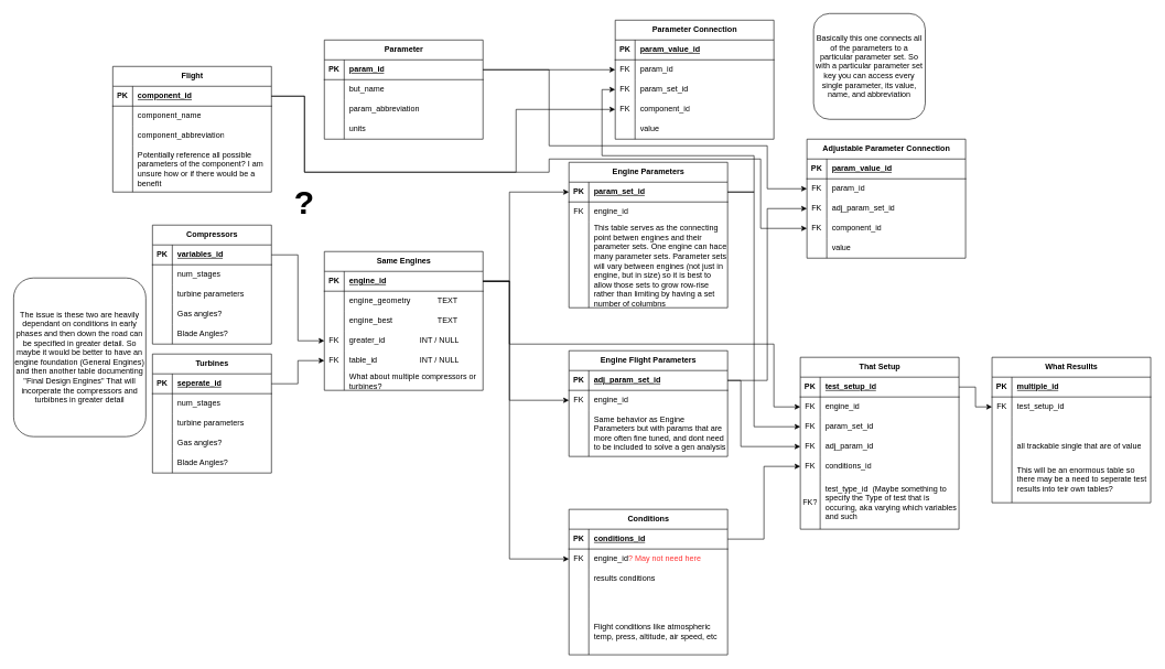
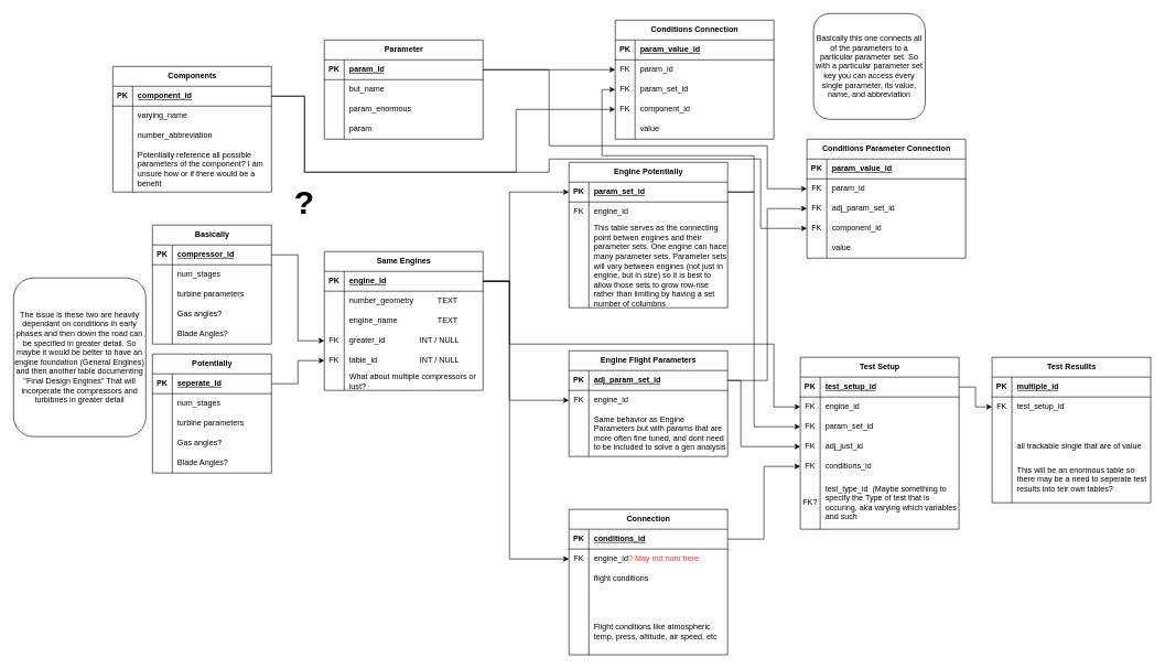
- <mxCell id="163" value="Parameter Connection" style="shape=table;startSize=30;container=1;collapsible=1;childLayout=tableLayout;fixedRows=1;rowLines=0;fontStyle=1;align=center;resizeLast=1;html=1;" vertex="1" parent="1"><mxGeometry x="930" y="30" width="240" height="180" as="geometry" /></mxCell>
+ <mxCell id="163" value="Conditions Connection" style="shape=table;startSize=30;container=1;collapsible=1;childLayout=tableLayout;fixedRows=1;rowLines=0;fontStyle=1;align=center;resizeLast=1;html=1;" vertex="1" parent="1"><mxGeometry x="930" y="30" width="240" height="180" as="geometry" /></mxCell>
- <mxCell id="148" value="Flight" style="shape=table;startSize=30;container=1;collapsible=1;childLayout=tableLayout;fixedRows=1;rowLines=0;fontStyle=1;align=center;resizeLast=1;html=1;" vertex="1" parent="1"><mxGeometry x="170" y="100" width="240" height="190" as="geometry" /></mxCell>
+ <mxCell id="148" value="Components" style="shape=table;startSize=30;container=1;collapsible=1;childLayout=tableLayout;fixedRows=1;rowLines=0;fontStyle=1;align=center;resizeLast=1;html=1;" vertex="1" parent="1"><mxGeometry x="170" y="100" width="240" height="190" as="geometry" /></mxCell>
- <mxCell id="144" value="param_abbreviation" style="shape=partialRectangle;connectable=0;fillColor=none;top=0;left=0;bottom=0;right=0;align=left;spacingLeft=6;overflow=hidden;whiteSpace=wrap;html=1;" vertex="1" parent="142"><mxGeometry x="30" width="210" height="30" as="geometry"><mxRectangle width="210" height="30" as="alternateBounds" /></mxGeometry></mxCell>
+ <mxCell id="144" value="param_enormous" style="shape=partialRectangle;connectable=0;fillColor=none;top=0;left=0;bottom=0;right=0;align=left;spacingLeft=6;overflow=hidden;whiteSpace=wrap;html=1;" vertex="1" parent="142"><mxGeometry x="30" width="210" height="30" as="geometry"><mxRectangle width="210" height="30" as="alternateBounds" /></mxGeometry></mxCell>
- <mxCell id="154" value="component_name" style="shape=partialRectangle;connectable=0;fillColor=none;top=0;left=0;bottom=0;right=0;align=left;spacingLeft=6;overflow=hidden;whiteSpace=wrap;html=1;" vertex="1" parent="152"><mxGeometry x="30" width="210" height="30" as="geometry"><mxRectangle width="210" height="30" as="alternateBounds" /></mxGeometry></mxCell>
+ <mxCell id="154" value="varying_name" style="shape=partialRectangle;connectable=0;fillColor=none;top=0;left=0;bottom=0;right=0;align=left;spacingLeft=6;overflow=hidden;whiteSpace=wrap;html=1;" vertex="1" parent="152"><mxGeometry x="30" width="210" height="30" as="geometry"><mxRectangle width="210" height="30" as="alternateBounds" /></mxGeometry></mxCell>
- <mxCell id="147" value="units" style="shape=partialRectangle;connectable=0;fillColor=none;top=0;left=0;bottom=0;right=0;align=left;spacingLeft=6;overflow=hidden;whiteSpace=wrap;html=1;" vertex="1" parent="145"><mxGeometry x="30" width="210" height="30" as="geometry"><mxRectangle width="210" height="30" as="alternateBounds" /></mxGeometry></mxCell>
+ <mxCell id="147" value="param" style="shape=partialRectangle;connectable=0;fillColor=none;top=0;left=0;bottom=0;right=0;align=left;spacingLeft=6;overflow=hidden;whiteSpace=wrap;html=1;" vertex="1" parent="145"><mxGeometry x="30" width="210" height="30" as="geometry"><mxRectangle width="210" height="30" as="alternateBounds" /></mxGeometry></mxCell>
- <mxCell id="157" value="component_abbreviation" style="shape=partialRectangle;connectable=0;fillColor=none;top=0;left=0;bottom=0;right=0;align=left;spacingLeft=6;overflow=hidden;whiteSpace=wrap;html=1;" vertex="1" parent="155"><mxGeometry x="30" width="210" height="30" as="geometry"><mxRectangle width="210" height="30" as="alternateBounds" /></mxGeometry></mxCell>
+ <mxCell id="157" value="number_abbreviation" style="shape=partialRectangle;connectable=0;fillColor=none;top=0;left=0;bottom=0;right=0;align=left;spacingLeft=6;overflow=hidden;whiteSpace=wrap;html=1;" vertex="1" parent="155"><mxGeometry x="30" width="210" height="30" as="geometry"><mxRectangle width="210" height="30" as="alternateBounds" /></mxGeometry></mxCell>
- <mxCell id="182" value="Adjustable Parameter Connection" style="shape=table;startSize=30;container=1;collapsible=1;childLayout=tableLayout;fixedRows=1;rowLines=0;fontStyle=1;align=center;resizeLast=1;html=1;" vertex="1" parent="1"><mxGeometry x="1220" y="210" width="240" height="180" as="geometry" /></mxCell>
+ <mxCell id="182" value="Conditions Parameter Connection" style="shape=table;startSize=30;container=1;collapsible=1;childLayout=tableLayout;fixedRows=1;rowLines=0;fontStyle=1;align=center;resizeLast=1;html=1;" vertex="1" parent="1"><mxGeometry x="1220" y="210" width="240" height="180" as="geometry" /></mxCell>
- <mxCell id="56" value="Engine Parameters" style="shape=table;startSize=30;container=1;collapsible=1;childLayout=tableLayout;fixedRows=1;rowLines=0;fontStyle=1;align=center;resizeLast=1;html=1;" parent="1" vertex="1"><mxGeometry x="860" y="245" width="240" height="220" as="geometry" /></mxCell>
+ <mxCell id="56" value="Engine Potentially" style="shape=table;startSize=30;container=1;collapsible=1;childLayout=tableLayout;fixedRows=1;rowLines=0;fontStyle=1;align=center;resizeLast=1;html=1;" parent="1" vertex="1"><mxGeometry x="860" y="245" width="240" height="220" as="geometry" /></mxCell>
- <mxCell id="37" value="Compressors" style="shape=table;startSize=30;container=1;collapsible=1;childLayout=tableLayout;fixedRows=1;rowLines=0;fontStyle=1;align=center;resizeLast=1;html=1;" parent="1" vertex="1"><mxGeometry x="230" y="340" width="180" height="180" as="geometry" /></mxCell>
+ <mxCell id="37" value="Basically" style="shape=table;startSize=30;container=1;collapsible=1;childLayout=tableLayout;fixedRows=1;rowLines=0;fontStyle=1;align=center;resizeLast=1;html=1;" parent="1" vertex="1"><mxGeometry x="230" y="340" width="180" height="180" as="geometry" /></mxCell>
- <mxCell id="40" value="variables_id" style="shape=partialRectangle;connectable=0;fillColor=none;top=0;left=0;bottom=0;right=0;align=left;spacingLeft=6;fontStyle=5;overflow=hidden;whiteSpace=wrap;html=1;" parent="38" vertex="1"><mxGeometry x="30" width="150" height="30" as="geometry"><mxRectangle width="150" height="30" as="alternateBounds" /></mxGeometry></mxCell>
+ <mxCell id="40" value="compressor_id" style="shape=partialRectangle;connectable=0;fillColor=none;top=0;left=0;bottom=0;right=0;align=left;spacingLeft=6;fontStyle=5;overflow=hidden;whiteSpace=wrap;html=1;" parent="38" vertex="1"><mxGeometry x="30" width="150" height="30" as="geometry"><mxRectangle width="150" height="30" as="alternateBounds" /></mxGeometry></mxCell>
- <mxCell id="8" value="engine_geometry&lt;span style=&quot;white-space: pre;&quot;&gt;&#09;&lt;/span&gt;&lt;span style=&quot;white-space: pre;&quot;&gt;&#09;&lt;/span&gt;TEXT" style="shape=partialRectangle;connectable=0;fillColor=none;top=0;left=0;bottom=0;right=0;align=left;spacingLeft=6;overflow=hidden;whiteSpace=wrap;html=1;" parent="6" vertex="1"><mxGeometry x="30" width="210" height="30" as="geometry"><mxRectangle width="210" height="30" as="alternateBounds" /></mxGeometry></mxCell>
+ <mxCell id="8" value="number_geometry&lt;span style=&quot;white-space: pre;&quot;&gt;&#09;&lt;/span&gt;&lt;span style=&quot;white-space: pre;&quot;&gt;&#09;&lt;/span&gt;TEXT" style="shape=partialRectangle;connectable=0;fillColor=none;top=0;left=0;bottom=0;right=0;align=left;spacingLeft=6;overflow=hidden;whiteSpace=wrap;html=1;" parent="6" vertex="1"><mxGeometry x="30" width="210" height="30" as="geometry"><mxRectangle width="210" height="30" as="alternateBounds" /></mxGeometry></mxCell>
- <mxCell id="11" value="engine_best&lt;span style=&quot;white-space: pre;&quot;&gt;&#09;&lt;/span&gt;&lt;span style=&quot;white-space: pre;&quot;&gt;&#09;&lt;/span&gt;&lt;span style=&quot;white-space: pre;&quot;&gt;&#09;&lt;/span&gt;TEXT" style="shape=partialRectangle;connectable=0;fillColor=none;top=0;left=0;bottom=0;right=0;align=left;spacingLeft=6;overflow=hidden;whiteSpace=wrap;html=1;" parent="9" vertex="1"><mxGeometry x="30" width="210" height="30" as="geometry"><mxRectangle width="210" height="30" as="alternateBounds" /></mxGeometry></mxCell>
+ <mxCell id="11" value="engine_name&lt;span style=&quot;white-space: pre;&quot;&gt;&#09;&lt;/span&gt;&lt;span style=&quot;white-space: pre;&quot;&gt;&#09;&lt;/span&gt;&lt;span style=&quot;white-space: pre;&quot;&gt;&#09;&lt;/span&gt;TEXT" style="shape=partialRectangle;connectable=0;fillColor=none;top=0;left=0;bottom=0;right=0;align=left;spacingLeft=6;overflow=hidden;whiteSpace=wrap;html=1;" parent="9" vertex="1"><mxGeometry x="30" width="210" height="30" as="geometry"><mxRectangle width="210" height="30" as="alternateBounds" /></mxGeometry></mxCell>
- <mxCell id="21" value="Turbines" style="shape=table;startSize=30;container=1;collapsible=1;childLayout=tableLayout;fixedRows=1;rowLines=0;fontStyle=1;align=center;resizeLast=1;html=1;" parent="1" vertex="1"><mxGeometry x="230" y="535" width="180" height="180" as="geometry" /></mxCell>
+ <mxCell id="21" value="Potentially" style="shape=table;startSize=30;container=1;collapsible=1;childLayout=tableLayout;fixedRows=1;rowLines=0;fontStyle=1;align=center;resizeLast=1;html=1;" parent="1" vertex="1"><mxGeometry x="230" y="535" width="180" height="180" as="geometry" /></mxCell>
- <mxCell id="95" value="That Setup" style="shape=table;startSize=30;container=1;collapsible=1;childLayout=tableLayout;fixedRows=1;rowLines=0;fontStyle=1;align=center;resizeLast=1;html=1;" parent="1" vertex="1"><mxGeometry x="1210" y="540" width="240" height="260" as="geometry" /></mxCell>
+ <mxCell id="95" value="Test Setup" style="shape=table;startSize=30;container=1;collapsible=1;childLayout=tableLayout;fixedRows=1;rowLines=0;fontStyle=1;align=center;resizeLast=1;html=1;" parent="1" vertex="1"><mxGeometry x="1210" y="540" width="240" height="260" as="geometry" /></mxCell>
- <mxCell id="118" value="What Resullts" style="shape=table;startSize=30;container=1;collapsible=1;childLayout=tableLayout;fixedRows=1;rowLines=0;fontStyle=1;align=center;resizeLast=1;html=1;" parent="1" vertex="1"><mxGeometry x="1500" y="540" width="240" height="220" as="geometry" /></mxCell>
+ <mxCell id="118" value="Test Resullts" style="shape=table;startSize=30;container=1;collapsible=1;childLayout=tableLayout;fixedRows=1;rowLines=0;fontStyle=1;align=center;resizeLast=1;html=1;" parent="1" vertex="1"><mxGeometry x="1500" y="540" width="240" height="220" as="geometry" /></mxCell>
- <mxCell id="20" value="What about multiple compressors or turbines?" style="shape=partialRectangle;connectable=0;fillColor=none;top=0;left=0;bottom=0;right=0;align=left;spacingLeft=6;overflow=hidden;whiteSpace=wrap;html=1;" parent="18" vertex="1"><mxGeometry x="30" width="210" height="30" as="geometry"><mxRectangle width="210" height="30" as="alternateBounds" /></mxGeometry></mxCell>
+ <mxCell id="20" value="What about multiple compressors or just?" style="shape=partialRectangle;connectable=0;fillColor=none;top=0;left=0;bottom=0;right=0;align=left;spacingLeft=6;overflow=hidden;whiteSpace=wrap;html=1;" parent="18" vertex="1"><mxGeometry x="30" width="210" height="30" as="geometry"><mxRectangle width="210" height="30" as="alternateBounds" /></mxGeometry></mxCell>
- <mxCell id="107" value="adj_param_id" style="shape=partialRectangle;connectable=0;fillColor=none;top=0;left=0;bottom=0;right=0;align=left;spacingLeft=6;overflow=hidden;whiteSpace=wrap;html=1;" parent="105" vertex="1"><mxGeometry x="30" width="210" height="30" as="geometry"><mxRectangle width="210" height="30" as="alternateBounds" /></mxGeometry></mxCell>
+ <mxCell id="107" value="adj_just_id" style="shape=partialRectangle;connectable=0;fillColor=none;top=0;left=0;bottom=0;right=0;align=left;spacingLeft=6;overflow=hidden;whiteSpace=wrap;html=1;" parent="105" vertex="1"><mxGeometry x="30" width="210" height="30" as="geometry"><mxRectangle width="210" height="30" as="alternateBounds" /></mxGeometry></mxCell>
- <mxCell id="78" value="Conditions" style="shape=table;startSize=30;container=1;collapsible=1;childLayout=tableLayout;fixedRows=1;rowLines=0;fontStyle=1;align=center;resizeLast=1;html=1;" parent="1" vertex="1"><mxGeometry x="860" y="770" width="240" height="220" as="geometry" /></mxCell>
+ <mxCell id="78" value="Connection" style="shape=table;startSize=30;container=1;collapsible=1;childLayout=tableLayout;fixedRows=1;rowLines=0;fontStyle=1;align=center;resizeLast=1;html=1;" parent="1" vertex="1"><mxGeometry x="860" y="770" width="240" height="220" as="geometry" /></mxCell>
- <mxCell id="84" value="engine_id&lt;font color=&quot;#ff3333&quot;&gt;? May not need here&lt;/font&gt;" style="shape=partialRectangle;connectable=0;fillColor=none;top=0;left=0;bottom=0;right=0;align=left;spacingLeft=6;overflow=hidden;whiteSpace=wrap;html=1;" parent="82" vertex="1"><mxGeometry x="30" width="210" height="30" as="geometry"><mxRectangle width="210" height="30" as="alternateBounds" /></mxGeometry></mxCell>
+ <mxCell id="84" value="engine_id&lt;font color=&quot;#ff3333&quot;&gt;? May not num here&lt;/font&gt;" style="shape=partialRectangle;connectable=0;fillColor=none;top=0;left=0;bottom=0;right=0;align=left;spacingLeft=6;overflow=hidden;whiteSpace=wrap;html=1;" parent="82" vertex="1"><mxGeometry x="30" width="210" height="30" as="geometry"><mxRectangle width="210" height="30" as="alternateBounds" /></mxGeometry></mxCell>
- <mxCell id="87" value="results conditions" style="shape=partialRectangle;connectable=0;fillColor=none;top=0;left=0;bottom=0;right=0;align=left;spacingLeft=6;overflow=hidden;whiteSpace=wrap;html=1;" parent="85" vertex="1"><mxGeometry x="30" width="210" height="30" as="geometry"><mxRectangle width="210" height="30" as="alternateBounds" /></mxGeometry></mxCell>
+ <mxCell id="87" value="flight conditions" style="shape=partialRectangle;connectable=0;fillColor=none;top=0;left=0;bottom=0;right=0;align=left;spacingLeft=6;overflow=hidden;whiteSpace=wrap;html=1;" parent="85" vertex="1"><mxGeometry x="30" width="210" height="30" as="geometry"><mxRectangle width="210" height="30" as="alternateBounds" /></mxGeometry></mxCell>
